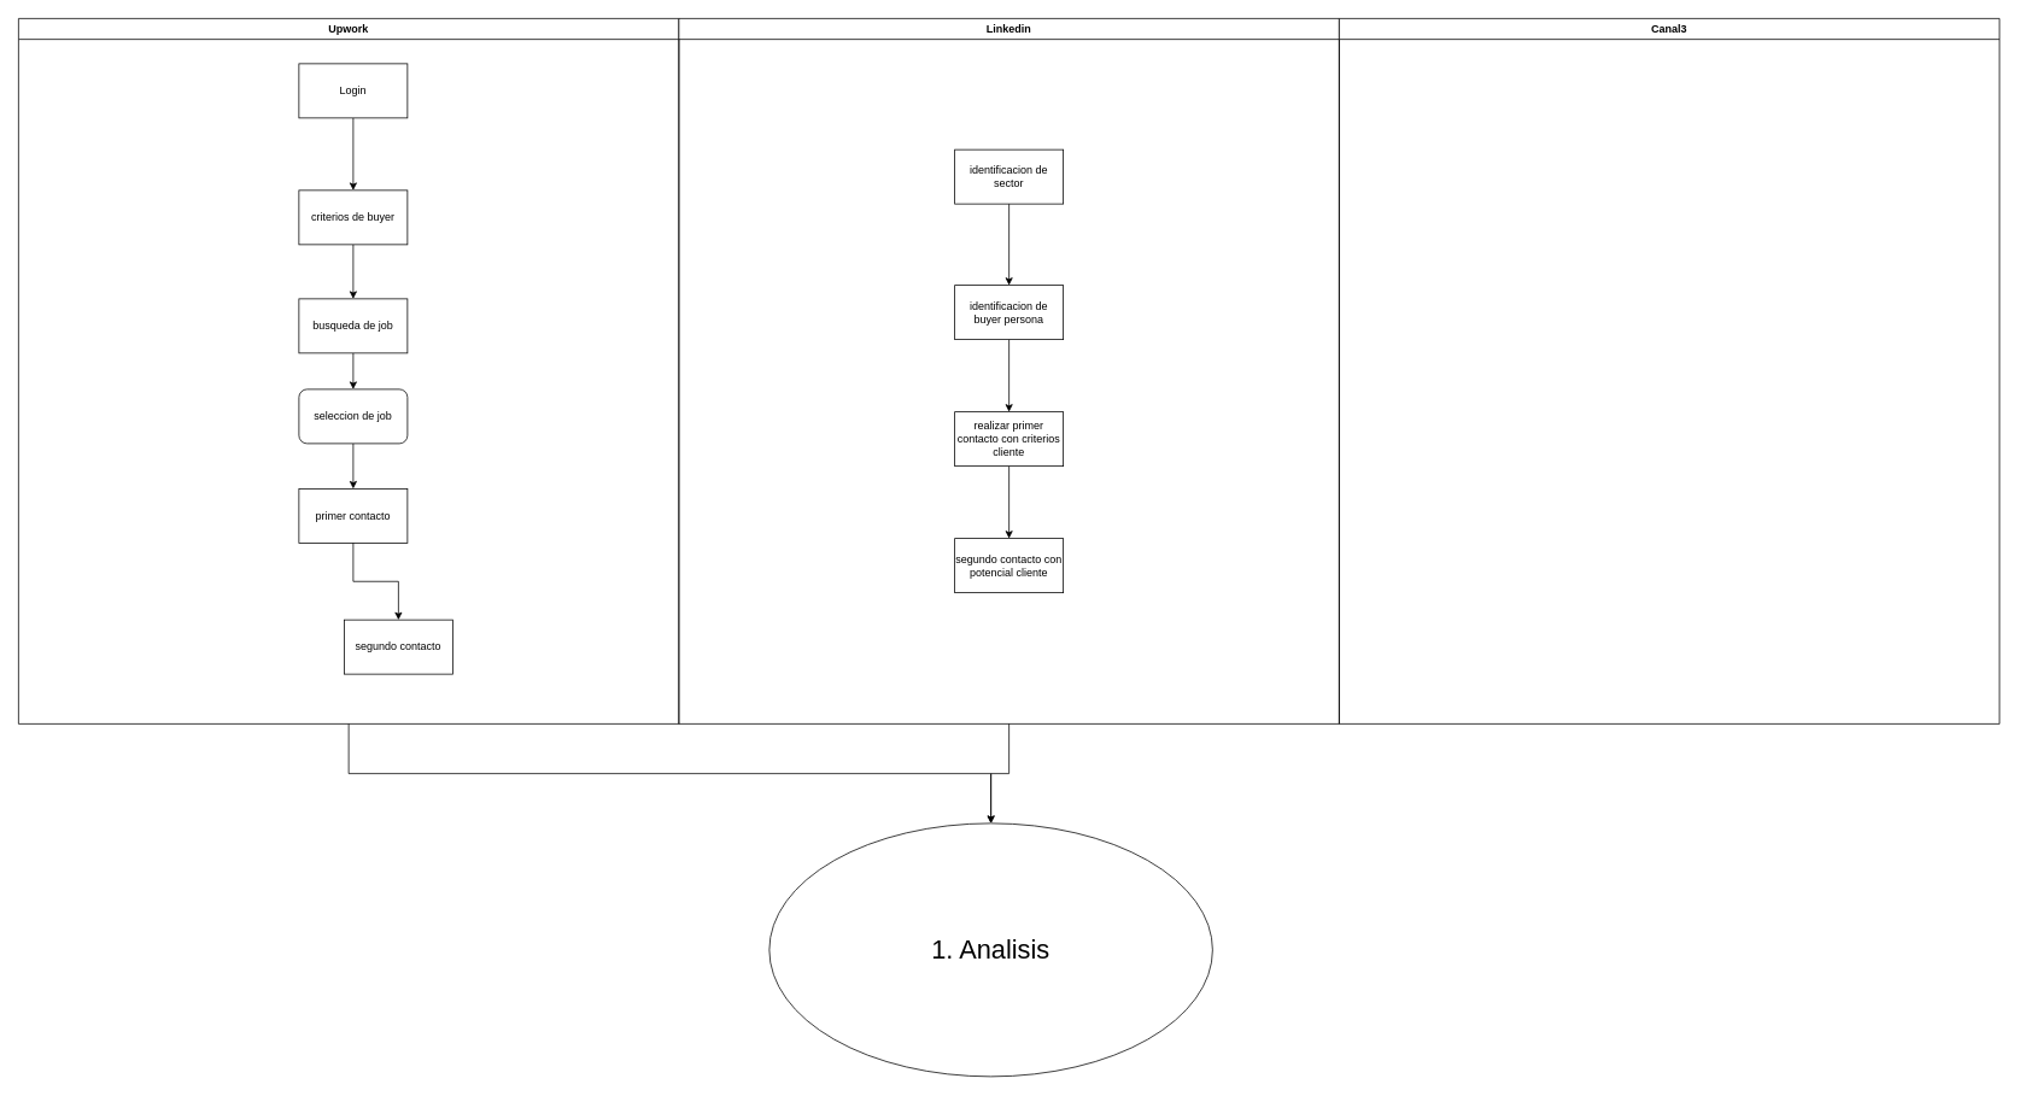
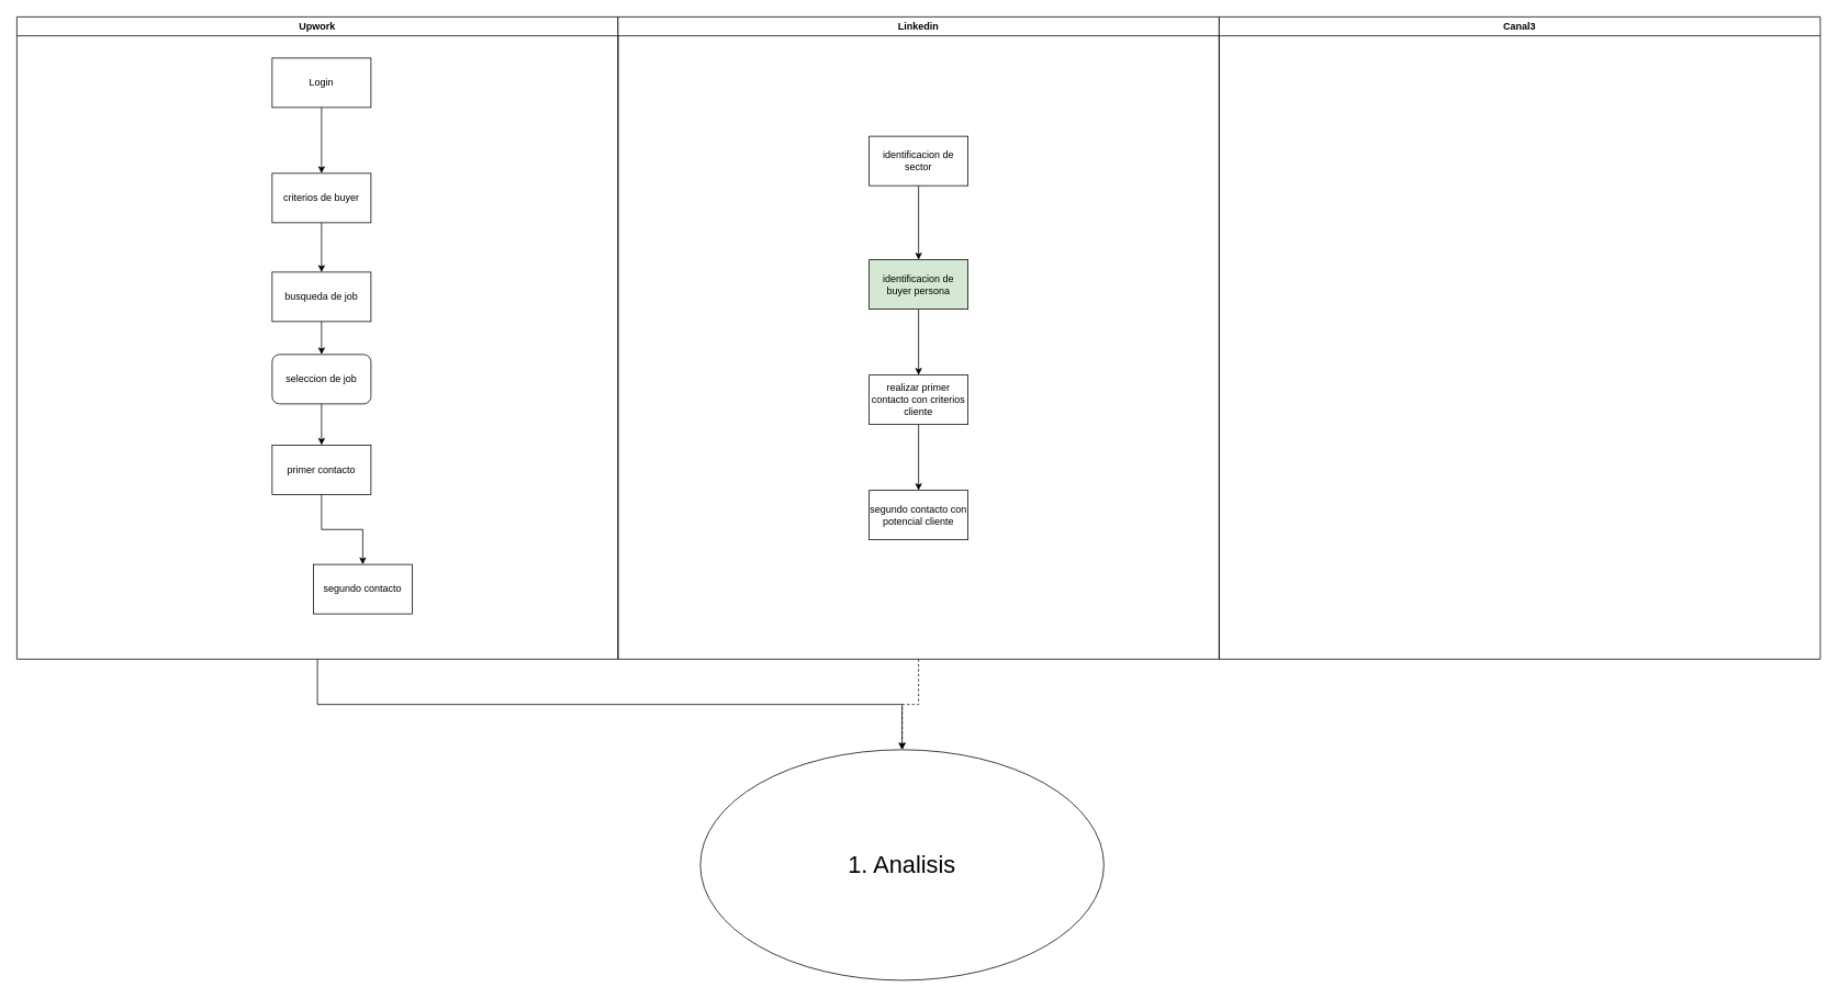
- <mxCell id="16" value="identificacion de buyer persona" style="rounded=0;whiteSpace=wrap;html=1;" parent="14" vertex="1"><mxGeometry x="305" y="295" width="120" height="60" as="geometry" /></mxCell>
+ <mxCell id="16" value="identificacion de buyer persona" style="rounded=0;whiteSpace=wrap;html=1;fillColor=#d5e8d4;" parent="14" vertex="1"><mxGeometry x="305" y="295" width="120" height="60" as="geometry" /></mxCell>
- <mxCell id="13" style="edgeStyle=orthogonalEdgeStyle;rounded=0;orthogonalLoop=1;jettySize=auto;html=1;exitX=0.5;exitY=1;exitDx=0;exitDy=0;entryX=0.5;entryY=0;entryDx=0;entryDy=0;" parent="1" source="14" target="25" edge="1"><mxGeometry relative="1" as="geometry" /></mxCell>
+ <mxCell id="13" style="edgeStyle=orthogonalEdgeStyle;rounded=0;orthogonalLoop=1;jettySize=auto;html=1;exitX=0.5;exitY=1;exitDx=0;exitDy=0;entryX=0.5;entryY=0;entryDx=0;entryDy=0;dashed=1;" parent="1" source="14" target="25" edge="1"><mxGeometry relative="1" as="geometry" /></mxCell>
